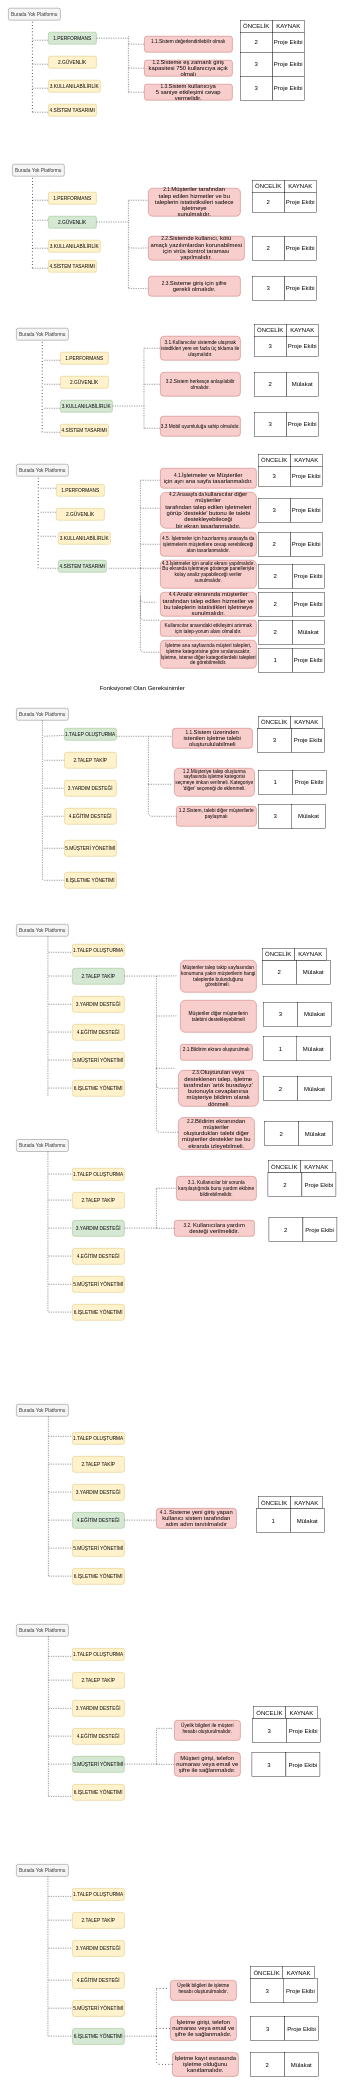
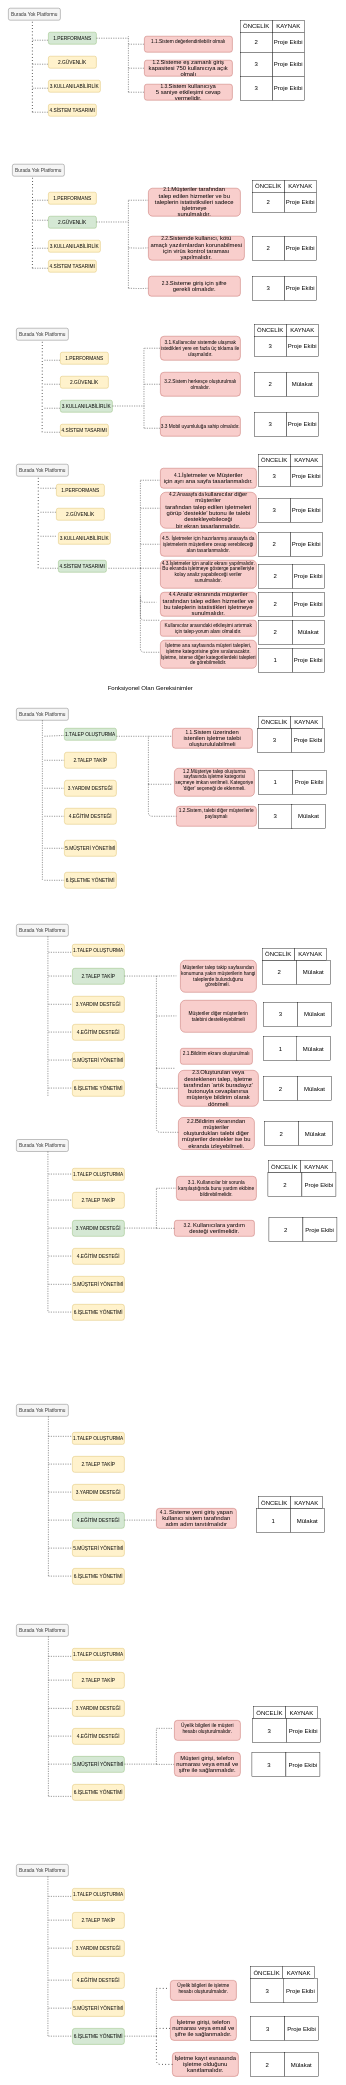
- <mxCell id="189" value="3.2.Sistem herkesçe anlaşılabilir olmalıdır." style="rounded=1;whiteSpace=wrap;html=1;fillColor=#f8cecc;strokeColor=#b85450;" vertex="1" parent="1"><mxGeometry x="400" y="930" width="200" height="60" as="geometry" /></mxCell>
+ <mxCell id="189" value="3.2.Sistem herkesçe oluşturulmalı olmalıdır." style="rounded=1;whiteSpace=wrap;html=1;fillColor=#f8cecc;strokeColor=#b85450;" vertex="1" parent="1"><mxGeometry x="400" y="930" width="200" height="60" as="geometry" /></mxCell>
- <mxCell id="202" value="Fonksiyonel Olan Gereksinimler" style="text;html=1;strokeColor=none;fillColor=none;align=center;verticalAlign=middle;whiteSpace=wrap;rounded=0;fontSize=15;" vertex="1" parent="1"><mxGeometry x="220" y="1710" width="270" height="20" as="geometry" /></mxCell>
+ <mxCell id="202" value="Fonksiyonel Olan Gereksinimler" style="text;html=1;strokeColor=none;fillColor=none;align=center;verticalAlign=middle;whiteSpace=wrap;rounded=0;fontSize=15;" vertex="1" parent="1"><mxGeometry x="240" y="1710" width="270" height="20" as="geometry" /></mxCell>
- <mxCell id="109" value="2.1.&lt;span&gt;Bildirim ekranı oluşturulmalı&lt;/span&gt;&lt;p class=&quot;MsoNormal&quot;&gt;&lt;/p&gt;" style="rounded=1;whiteSpace=wrap;html=1;fillColor=#f8cecc;strokeColor=#b85450;" parent="1" vertex="1"><mxGeometry x="450" y="2610" width="180" height="40" as="geometry" /></mxCell>
+ <mxCell id="109" value="2.1.&lt;span&gt;Bildirim ekranı oluşturulmalı&lt;/span&gt;&lt;p class=&quot;MsoNormal&quot;&gt;&lt;/p&gt;" style="rounded=1;whiteSpace=wrap;html=1;fillColor=#f8cecc;strokeColor=#b85450;" parent="1" vertex="1"><mxGeometry x="450" y="2620" width="180" height="40" as="geometry" /></mxCell>
